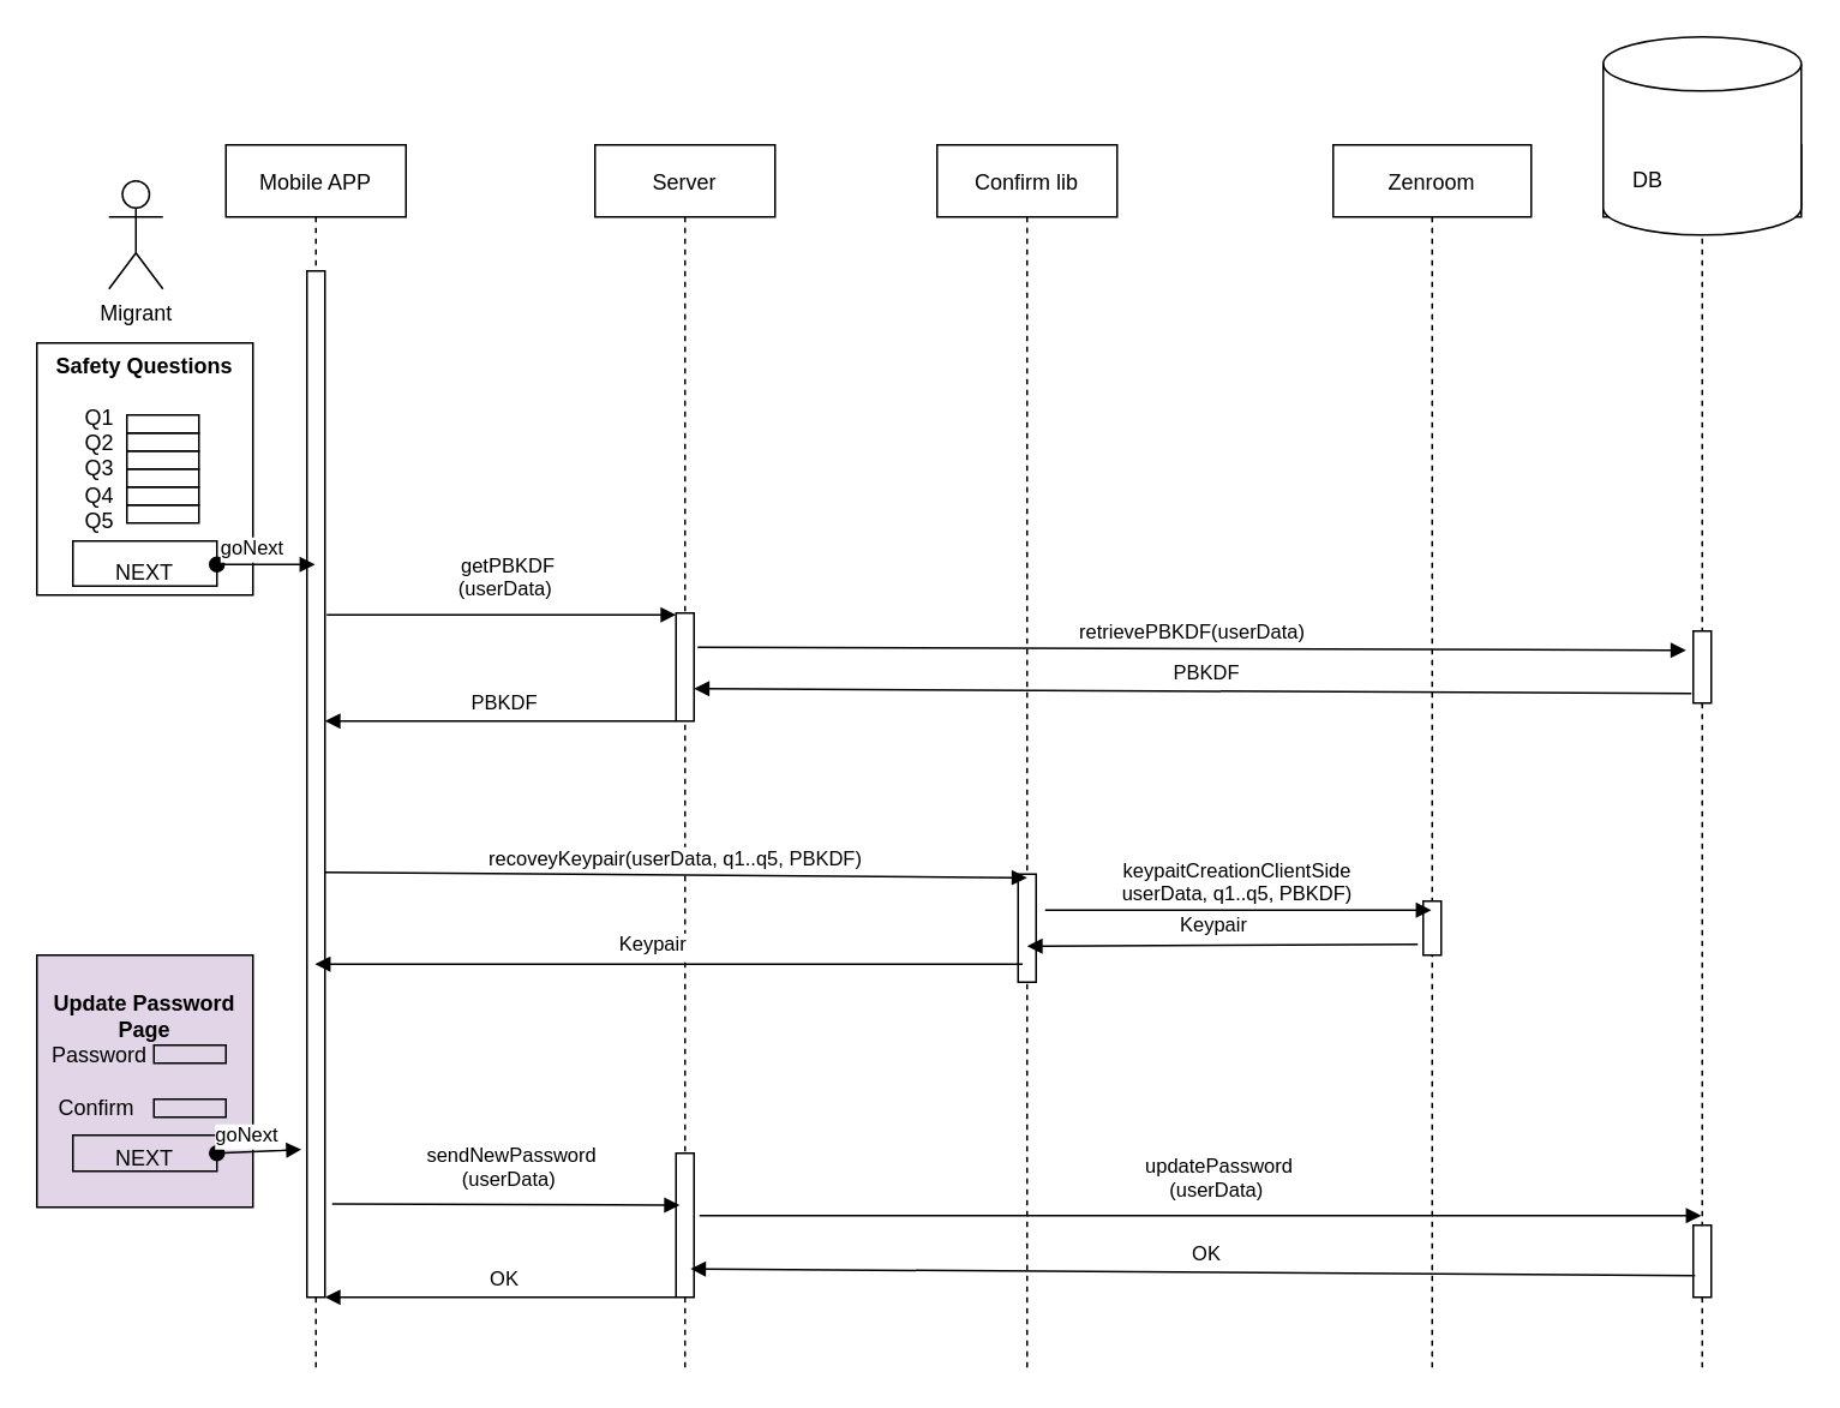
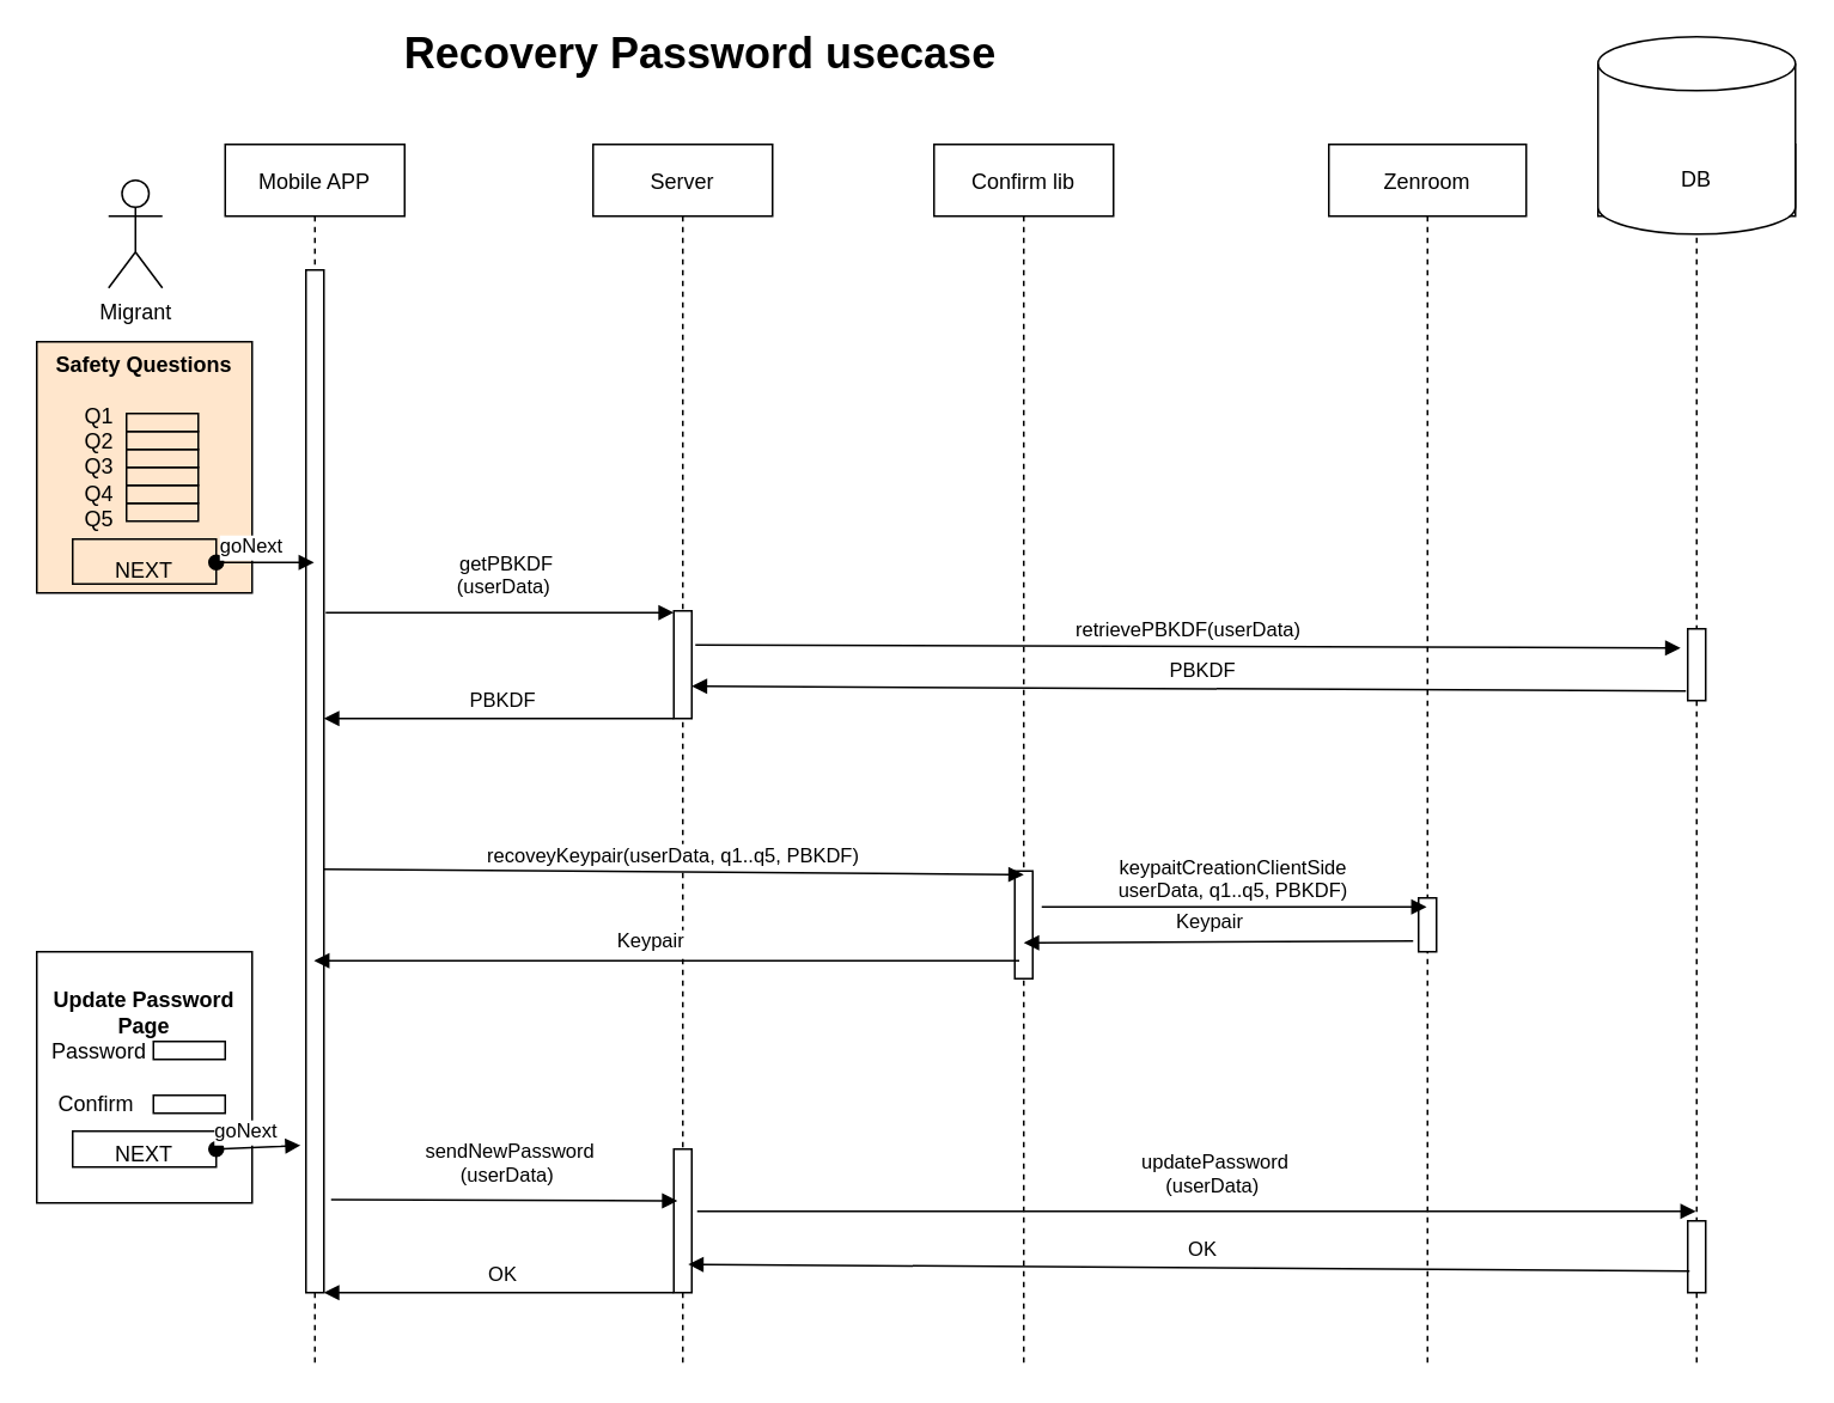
+ <mxCell id="32" value="&lt;font style=&quot;font-size: 24px&quot;&gt;&lt;b&gt;Recovery Password usecase&lt;/b&gt;&lt;/font&gt;" style="text;html=1;strokeColor=none;fillColor=none;align=center;verticalAlign=middle;whiteSpace=wrap;rounded=0;" parent="1" vertex="1"><mxGeometry x="140" y="20" width="500" height="20" as="geometry" /></mxCell>
- <mxCell id="27" value="DB" style="text;html=1;strokeColor=none;fillColor=none;align=center;verticalAlign=middle;whiteSpace=wrap;rounded=0;" parent="25" vertex="1"><mxGeometry x="5" y="10" width="40" height="20" as="geometry" /></mxCell>
+ <mxCell id="27" value="DB" style="text;html=1;strokeColor=none;fillColor=none;align=center;verticalAlign=middle;whiteSpace=wrap;rounded=0;" parent="25" vertex="1"><mxGeometry x="35" y="10" width="40" height="20" as="geometry" /></mxCell>
- <mxCell id="12" value="&lt;b&gt;Safety Questions&lt;br&gt;&lt;br&gt;&lt;/b&gt;Q1&amp;nbsp; &amp;nbsp; &amp;nbsp; &amp;nbsp; &amp;nbsp; &amp;nbsp; &amp;nbsp; &amp;nbsp;&lt;br&gt;Q2&amp;nbsp; &amp;nbsp; &amp;nbsp; &amp;nbsp; &amp;nbsp; &amp;nbsp; &amp;nbsp; &amp;nbsp;&lt;br&gt;Q3&amp;nbsp; &amp;nbsp; &amp;nbsp; &amp;nbsp; &amp;nbsp; &amp;nbsp; &amp;nbsp; &amp;nbsp;&lt;br&gt;Q4&amp;nbsp; &amp;nbsp; &amp;nbsp; &amp;nbsp; &amp;nbsp; &amp;nbsp; &amp;nbsp; &amp;nbsp;&lt;br&gt;Q5&amp;nbsp; &amp;nbsp; &amp;nbsp; &amp;nbsp; &amp;nbsp; &amp;nbsp; &amp;nbsp; &amp;nbsp;&lt;br&gt;&lt;br&gt;NEXT" style="rounded=0;whiteSpace=wrap;html=1;" parent="1" vertex="1"><mxGeometry x="20" y="190" width="120" height="140" as="geometry" /></mxCell>
+ <mxCell id="12" value="&lt;b&gt;Safety Questions&lt;br&gt;&lt;br&gt;&lt;/b&gt;Q1&amp;nbsp; &amp;nbsp; &amp;nbsp; &amp;nbsp; &amp;nbsp; &amp;nbsp; &amp;nbsp; &amp;nbsp;&lt;br&gt;Q2&amp;nbsp; &amp;nbsp; &amp;nbsp; &amp;nbsp; &amp;nbsp; &amp;nbsp; &amp;nbsp; &amp;nbsp;&lt;br&gt;Q3&amp;nbsp; &amp;nbsp; &amp;nbsp; &amp;nbsp; &amp;nbsp; &amp;nbsp; &amp;nbsp; &amp;nbsp;&lt;br&gt;Q4&amp;nbsp; &amp;nbsp; &amp;nbsp; &amp;nbsp; &amp;nbsp; &amp;nbsp; &amp;nbsp; &amp;nbsp;&lt;br&gt;Q5&amp;nbsp; &amp;nbsp; &amp;nbsp; &amp;nbsp; &amp;nbsp; &amp;nbsp; &amp;nbsp; &amp;nbsp;&lt;br&gt;&lt;br&gt;NEXT" style="rounded=0;whiteSpace=wrap;html=1;fillColor=#ffe6cc;" parent="1" vertex="1"><mxGeometry x="20" y="190" width="120" height="140" as="geometry" /></mxCell>
- <mxCell id="35" value="&lt;b&gt;Update Password Page&lt;/b&gt;&lt;br&gt;Password&amp;nbsp; &amp;nbsp; &amp;nbsp; &amp;nbsp; &amp;nbsp; &amp;nbsp; &amp;nbsp; &amp;nbsp;&lt;br&gt;&lt;br&gt;Confirm&amp;nbsp; &amp;nbsp; &amp;nbsp; &amp;nbsp; &amp;nbsp; &amp;nbsp; &amp;nbsp; &amp;nbsp;&amp;nbsp;&lt;br&gt;&lt;br&gt;NEXT" style="rounded=0;whiteSpace=wrap;html=1;fillColor=#e1d5e7;" parent="1" vertex="1"><mxGeometry x="20" y="530" width="120" height="140" as="geometry" /></mxCell>
+ <mxCell id="35" value="&lt;b&gt;Update Password Page&lt;/b&gt;&lt;br&gt;Password&amp;nbsp; &amp;nbsp; &amp;nbsp; &amp;nbsp; &amp;nbsp; &amp;nbsp; &amp;nbsp; &amp;nbsp;&lt;br&gt;&lt;br&gt;Confirm&amp;nbsp; &amp;nbsp; &amp;nbsp; &amp;nbsp; &amp;nbsp; &amp;nbsp; &amp;nbsp; &amp;nbsp;&amp;nbsp;&lt;br&gt;&lt;br&gt;NEXT" style="rounded=0;whiteSpace=wrap;html=1;" parent="1" vertex="1"><mxGeometry x="20" y="530" width="120" height="140" as="geometry" /></mxCell>
